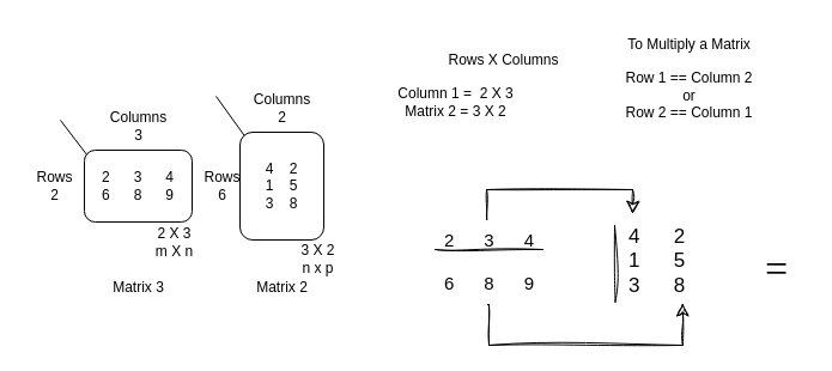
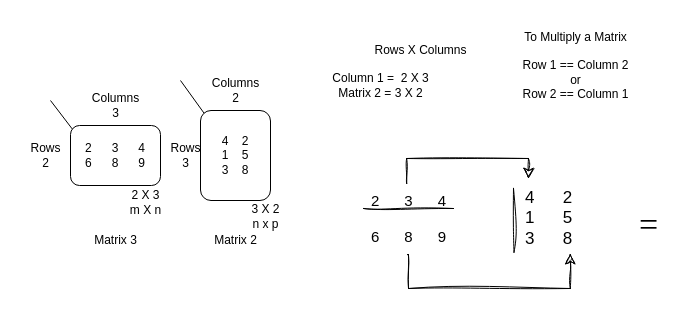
- <mxCell id="13" value="Rows&lt;br&gt;6" style="text;html=1;align=center;verticalAlign=middle;resizable=0;points=[];autosize=1;strokeColor=none;fillColor=none;rounded=1;" vertex="1" parent="1"><mxGeometry x="160" y="135" width="50" height="40" as="geometry" /></mxCell>
+ <mxCell id="13" value="Rows&lt;br&gt;3" style="text;html=1;align=center;verticalAlign=middle;resizable=0;points=[];autosize=1;strokeColor=none;fillColor=none;rounded=1;" vertex="1" parent="1"><mxGeometry x="160" y="135" width="50" height="40" as="geometry" /></mxCell>
